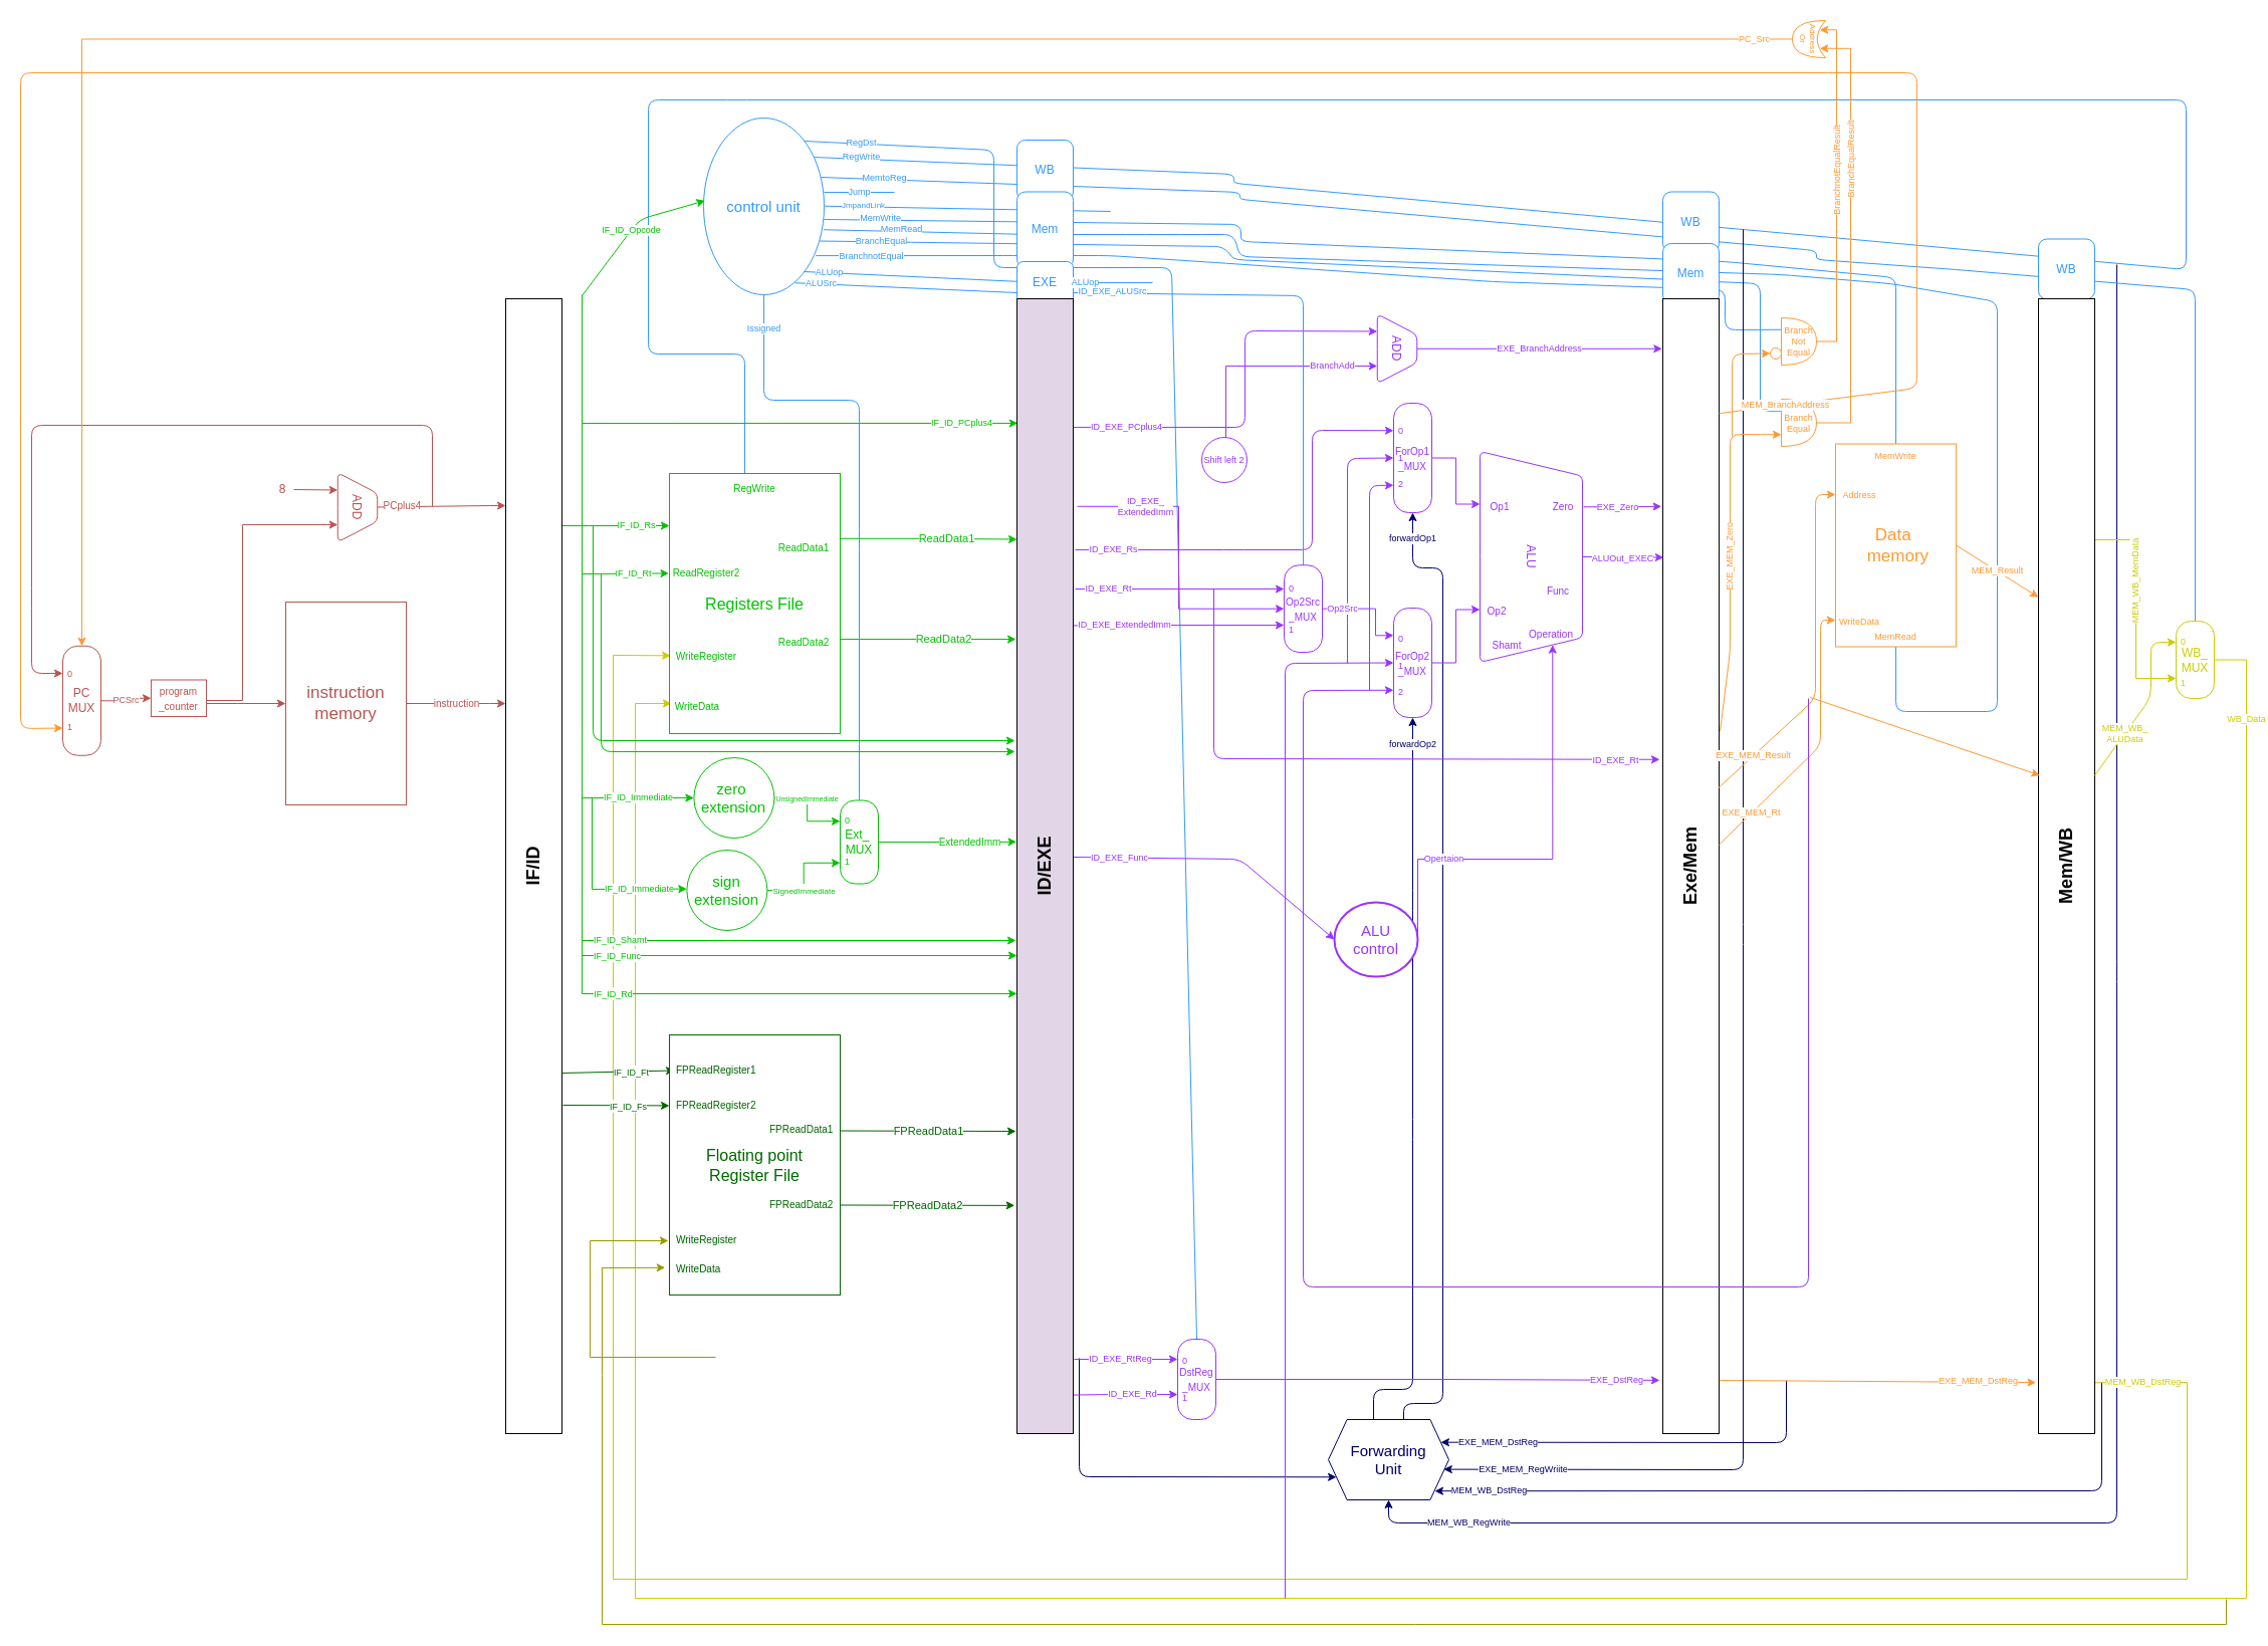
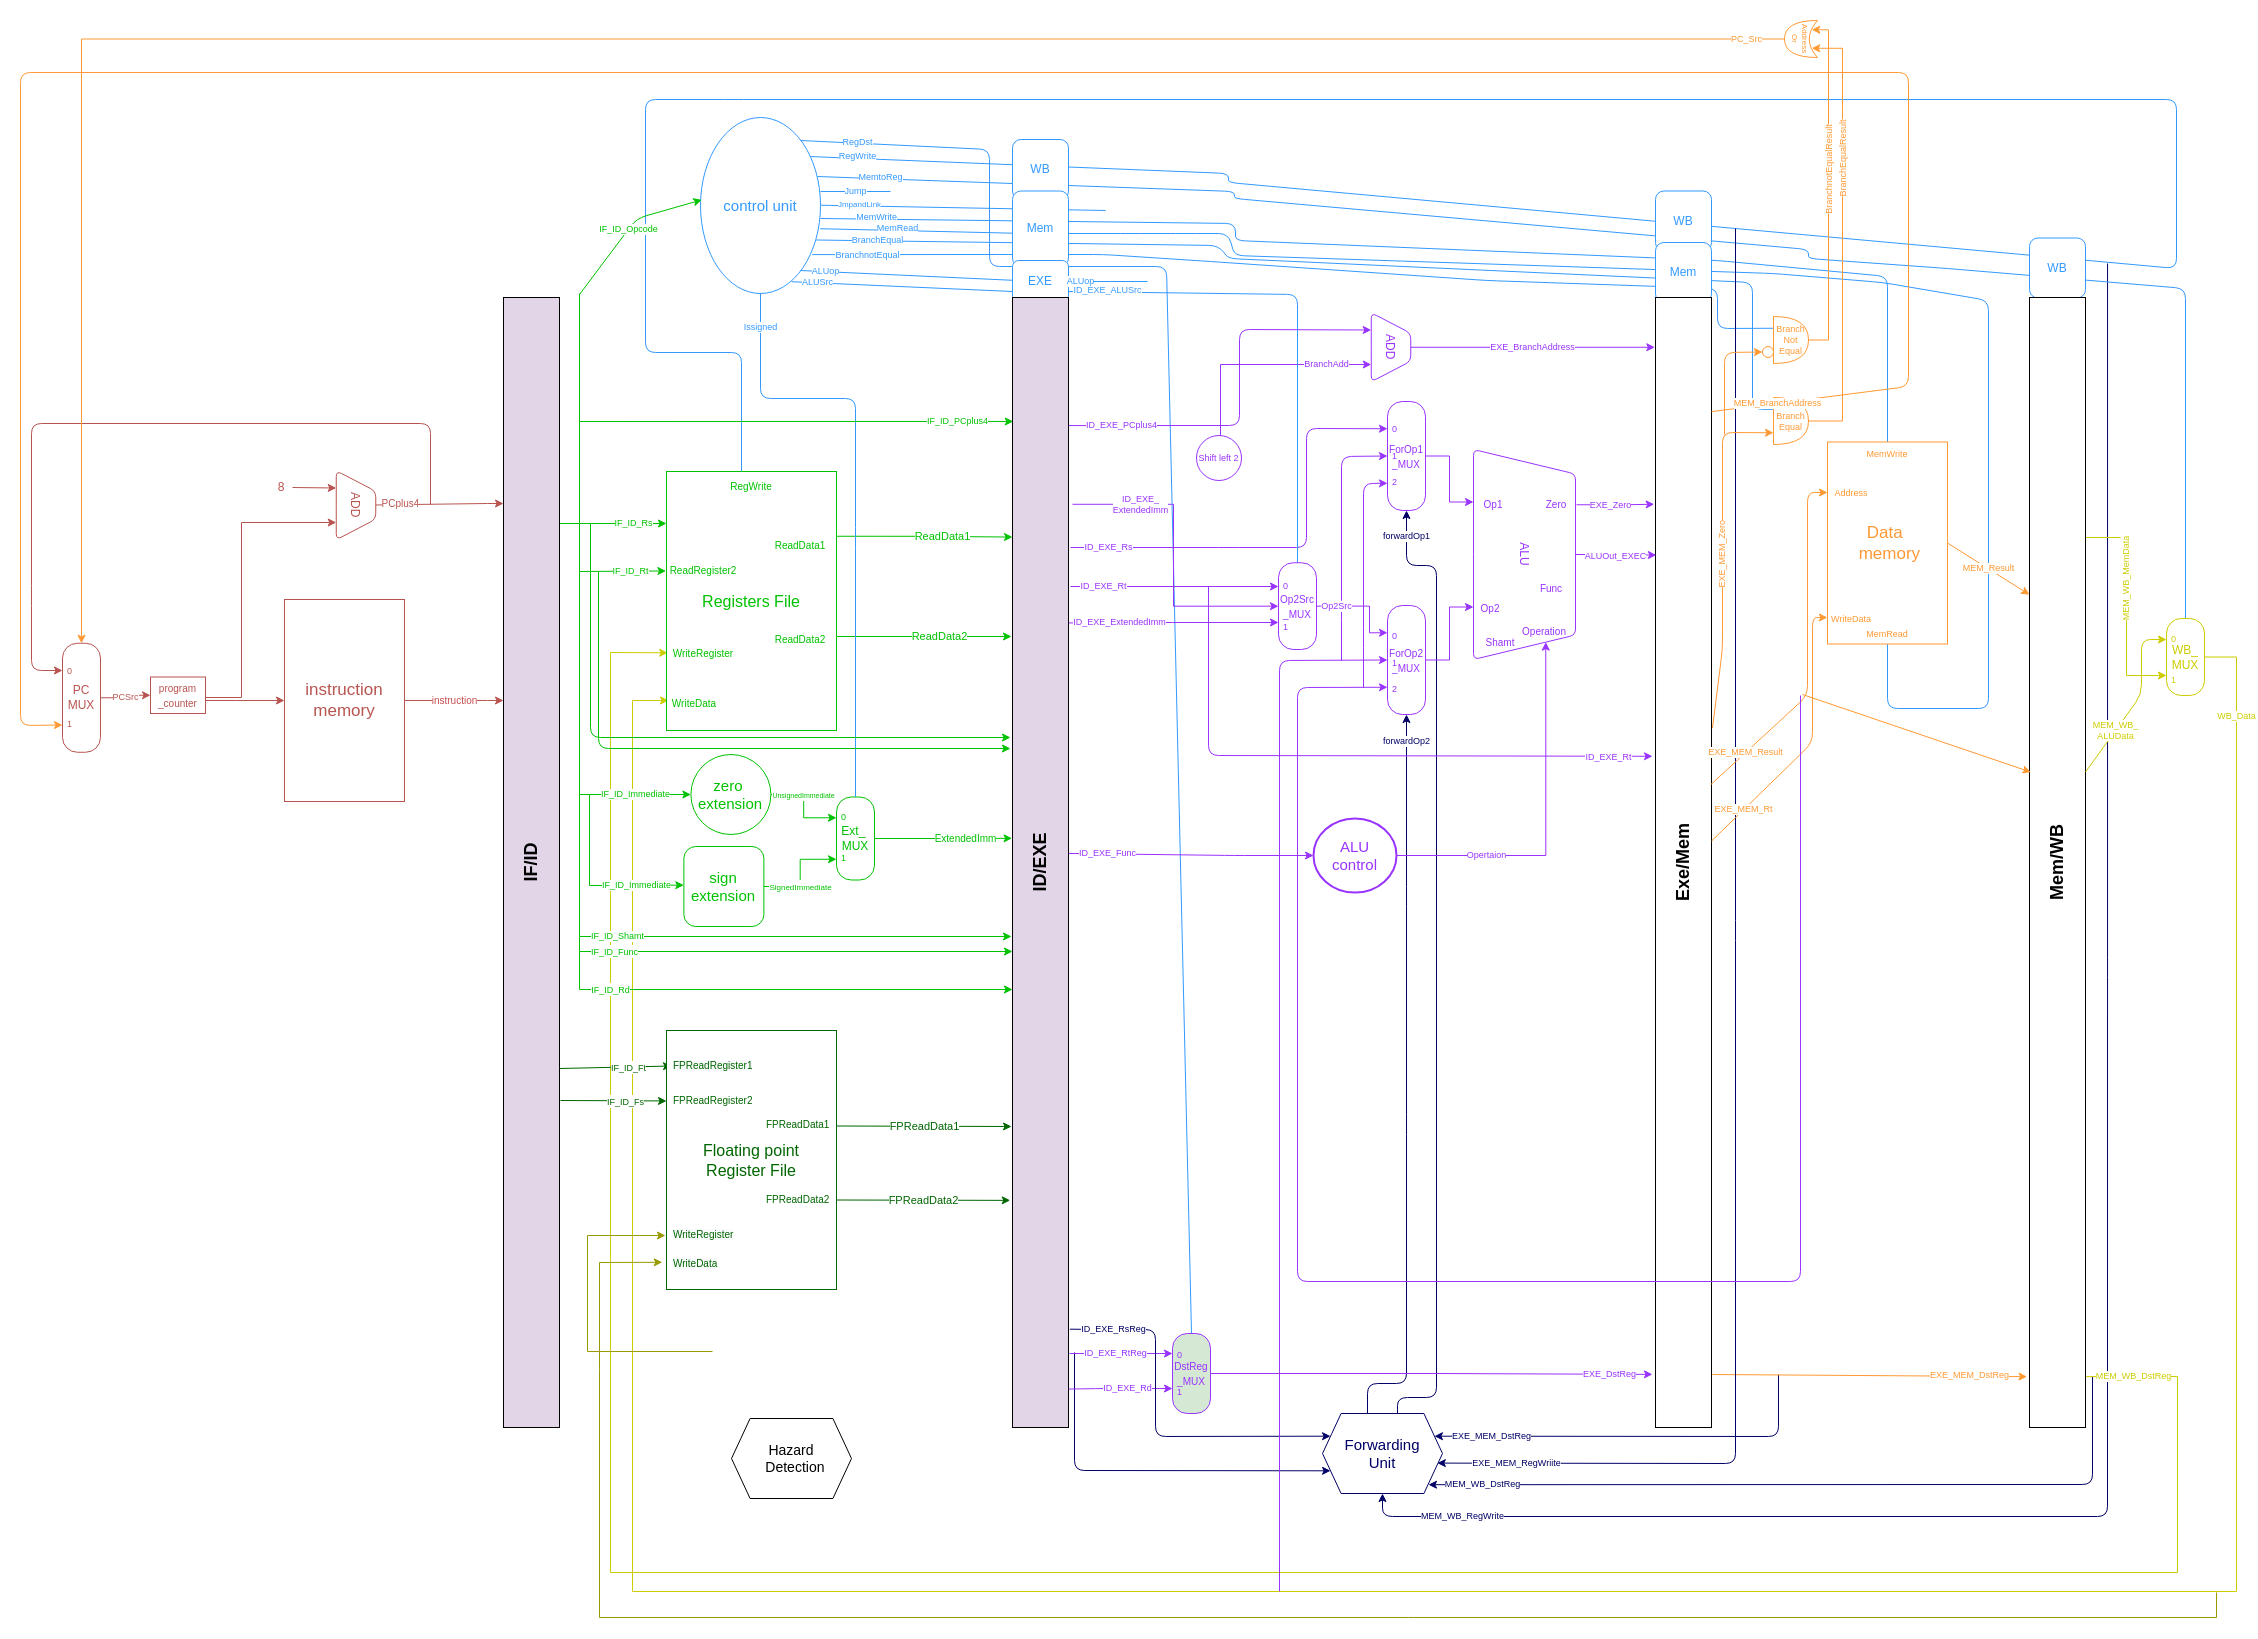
- <mxCell id="127" value="&lt;font style=&quot;font-size: 18px;&quot;&gt;IF/ID&lt;/font&gt;" style="rounded=0;whiteSpace=wrap;html=1;horizontal=0;fontStyle=1;fontSize=18;" parent="1" vertex="1"><mxGeometry x="503" y="297" width="56" height="1130" as="geometry" /></mxCell>
+ <mxCell id="127" value="&lt;font style=&quot;font-size: 18px;&quot;&gt;IF/ID&lt;/font&gt;" style="rounded=0;whiteSpace=wrap;html=1;horizontal=0;fontStyle=1;fontSize=18;fillColor=#e1d5e7;" parent="1" vertex="1"><mxGeometry x="503" y="297" width="56" height="1130" as="geometry" /></mxCell>
- <mxCell id="36" value="&lt;font style=&quot;font-size: 15px&quot;&gt;sign &lt;br&gt;extension&lt;/font&gt;" style="ellipse;whiteSpace=wrap;html=1;aspect=fixed;fontColor=#00C200;strokeColor=#00C200;" parent="1" vertex="1"><mxGeometry x="683.39" y="846" width="80" height="80" as="geometry" /></mxCell>
+ <mxCell id="36" value="&lt;font style=&quot;font-size: 15px&quot;&gt;sign &lt;br&gt;extension&lt;/font&gt;" style="whiteSpace=wrap;html=1;aspect=fixed;fontColor=#00C200;strokeColor=#00C200;rounded=1;" parent="1" vertex="1"><mxGeometry x="683.39" y="846" width="80" height="80" as="geometry" /></mxCell>
- <mxCell id="40" value="&lt;font style=&quot;font-size: 15px&quot;&gt;ALU&lt;br&gt;control&lt;/font&gt;" style="strokeWidth=2;html=1;shape=mxgraph.flowchart.start_2;whiteSpace=wrap;strokeColor=#9933FF;fontColor=#9933FF;" parent="1" vertex="1"><mxGeometry x="1328" y="898" width="83" height="74" as="geometry" /></mxCell>
+ <mxCell id="40" value="&lt;font style=&quot;font-size: 15px&quot;&gt;ALU&lt;br&gt;control&lt;/font&gt;" style="strokeWidth=2;html=1;shape=mxgraph.flowchart.start_2;whiteSpace=wrap;strokeColor=#9933FF;fontColor=#9933FF;" parent="1" vertex="1"><mxGeometry x="1313" y="818" width="83" height="74" as="geometry" /></mxCell>
- <mxCell id="165" value="&lt;font style=&quot;font-size: 10px&quot;&gt;DstReg&lt;br&gt;_MUX&lt;/font&gt;" style="rounded=1;whiteSpace=wrap;html=1;arcSize=39;fontColor=#9933FF;strokeColor=#9933FF;" parent="164" vertex="1"><mxGeometry width="38" height="80" as="geometry" /></mxCell>
+ <mxCell id="165" value="&lt;font style=&quot;font-size: 10px&quot;&gt;DstReg&lt;br&gt;_MUX&lt;/font&gt;" style="rounded=1;whiteSpace=wrap;html=1;arcSize=39;fontColor=#9933FF;strokeColor=#9933FF;fillColor=#d5e8d4;" parent="164" vertex="1"><mxGeometry width="38" height="80" as="geometry" /></mxCell>
+ <mxCell id="93" value="ID_EXE_RsReg" style="endArrow=classic;html=1;entryX=0;entryY=0.25;entryDx=0;entryDy=0;fontSize=9;fontColor=#000066;strokeColor=#000066;exitX=1.024;exitY=0.913;exitDx=0;exitDy=0;exitPerimeter=0;" parent="1" target="46" edge="1" source="128"><mxGeometry x="-0.763" width="50" height="50" relative="1" as="geometry"><mxPoint x="1115" y="1300" as="sourcePoint" /><mxPoint x="1141.34" y="1214" as="targetPoint" /><Array as="points"><mxPoint x="1107" y="1329" /><mxPoint x="1125" y="1329" /><mxPoint x="1155" y="1329" /><mxPoint x="1155" y="1436" /></Array><mxPoint as="offset" /></mxGeometry></mxCell>
+ <mxCell id="47" value="&lt;font style=&quot;font-size: 14px&quot;&gt;Hazard&lt;br&gt;&amp;nbsp; Detection&lt;/font&gt;" style="shape=hexagon;perimeter=hexagonPerimeter2;whiteSpace=wrap;html=1;fixedSize=1;rounded=1;sketch=0;arcSize=0;size=18.6;" parent="1" vertex="1"><mxGeometry x="731" y="1418" width="120" height="80" as="geometry" /></mxCell>
